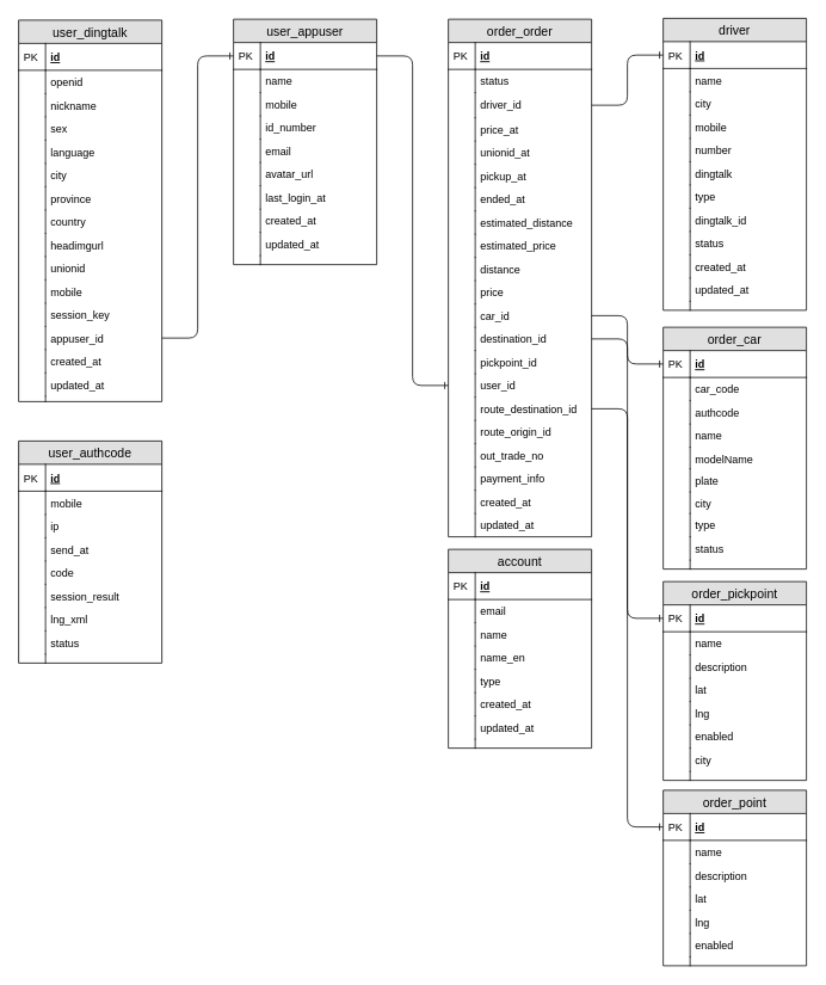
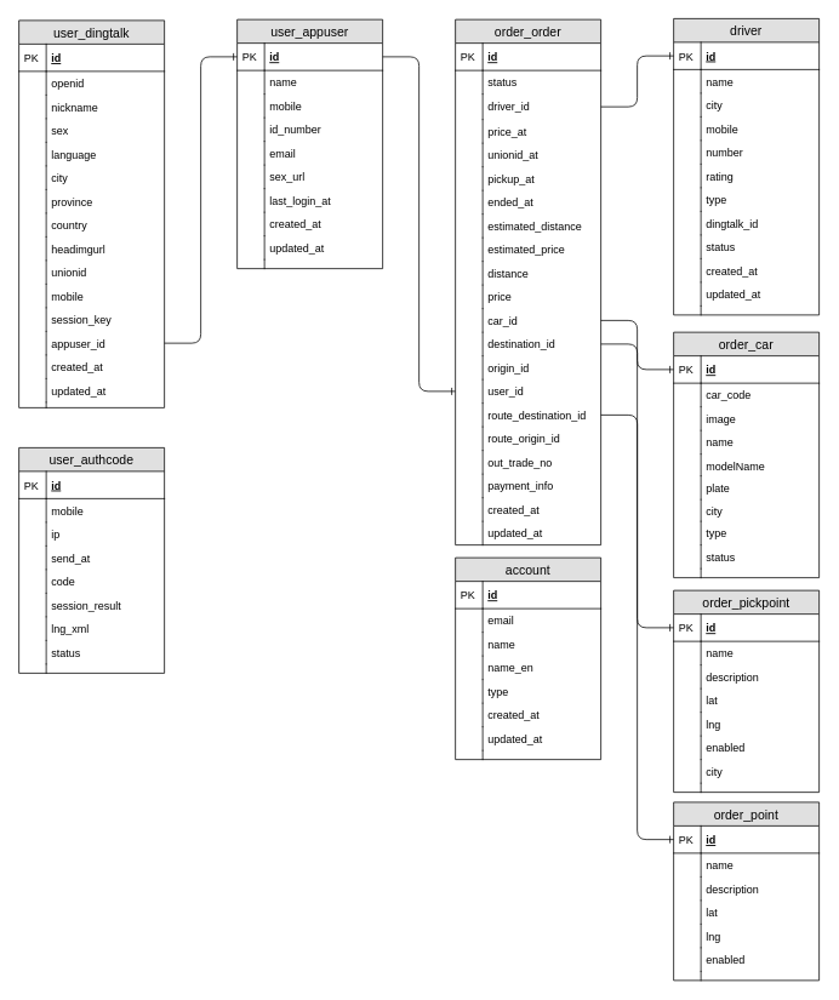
- <mxCell id="188" value="avatar_url" style="shape=partialRectangle;top=0;left=0;right=0;bottom=0;align=left;verticalAlign=top;fillColor=none;spacingLeft=34;spacingRight=4;overflow=hidden;rotatable=0;points=[[0,0.5],[1,0.5]];portConstraint=eastwest;dropTarget=0;fontSize=12;" parent="177" vertex="1"><mxGeometry y="160" width="160" height="26" as="geometry" /></mxCell>
+ <mxCell id="188" value="sex_url" style="shape=partialRectangle;top=0;left=0;right=0;bottom=0;align=left;verticalAlign=top;fillColor=none;spacingLeft=34;spacingRight=4;overflow=hidden;rotatable=0;points=[[0,0.5],[1,0.5]];portConstraint=eastwest;dropTarget=0;fontSize=12;" parent="177" vertex="1"><mxGeometry y="160" width="160" height="26" as="geometry" /></mxCell>
- <mxCell id="110" value="dingtalk" style="shape=partialRectangle;top=0;left=0;right=0;bottom=0;align=left;verticalAlign=top;fillColor=none;spacingLeft=34;spacingRight=4;overflow=hidden;rotatable=0;points=[[0,0.5],[1,0.5]];portConstraint=eastwest;dropTarget=0;fontSize=12;" parent="99" vertex="1"><mxGeometry y="160" width="160" height="26" as="geometry" /></mxCell>
+ <mxCell id="110" value="rating" style="shape=partialRectangle;top=0;left=0;right=0;bottom=0;align=left;verticalAlign=top;fillColor=none;spacingLeft=34;spacingRight=4;overflow=hidden;rotatable=0;points=[[0,0.5],[1,0.5]];portConstraint=eastwest;dropTarget=0;fontSize=12;" parent="99" vertex="1"><mxGeometry y="160" width="160" height="26" as="geometry" /></mxCell>
- <mxCell id="62" value="pickpoint_id" style="shape=partialRectangle;top=0;left=0;right=0;bottom=0;align=left;verticalAlign=top;fillColor=none;spacingLeft=34;spacingRight=4;overflow=hidden;rotatable=0;points=[[0,0.5],[1,0.5]];portConstraint=eastwest;dropTarget=0;fontSize=12;" parent="35" vertex="1"><mxGeometry y="370" width="160" height="26" as="geometry" /></mxCell>
+ <mxCell id="62" value="origin_id" style="shape=partialRectangle;top=0;left=0;right=0;bottom=0;align=left;verticalAlign=top;fillColor=none;spacingLeft=34;spacingRight=4;overflow=hidden;rotatable=0;points=[[0,0.5],[1,0.5]];portConstraint=eastwest;dropTarget=0;fontSize=12;" parent="35" vertex="1"><mxGeometry y="370" width="160" height="26" as="geometry" /></mxCell>
- <mxCell id="83" value="authcode" style="shape=partialRectangle;top=0;left=0;right=0;bottom=0;align=left;verticalAlign=top;fillColor=none;spacingLeft=34;spacingRight=4;overflow=hidden;rotatable=0;points=[[0,0.5],[1,0.5]];portConstraint=eastwest;dropTarget=0;fontSize=12;" parent="78" vertex="1"><mxGeometry y="82" width="160" height="26" as="geometry" /></mxCell>
+ <mxCell id="83" value="image" style="shape=partialRectangle;top=0;left=0;right=0;bottom=0;align=left;verticalAlign=top;fillColor=none;spacingLeft=34;spacingRight=4;overflow=hidden;rotatable=0;points=[[0,0.5],[1,0.5]];portConstraint=eastwest;dropTarget=0;fontSize=12;" parent="78" vertex="1"><mxGeometry y="82" width="160" height="26" as="geometry" /></mxCell>
